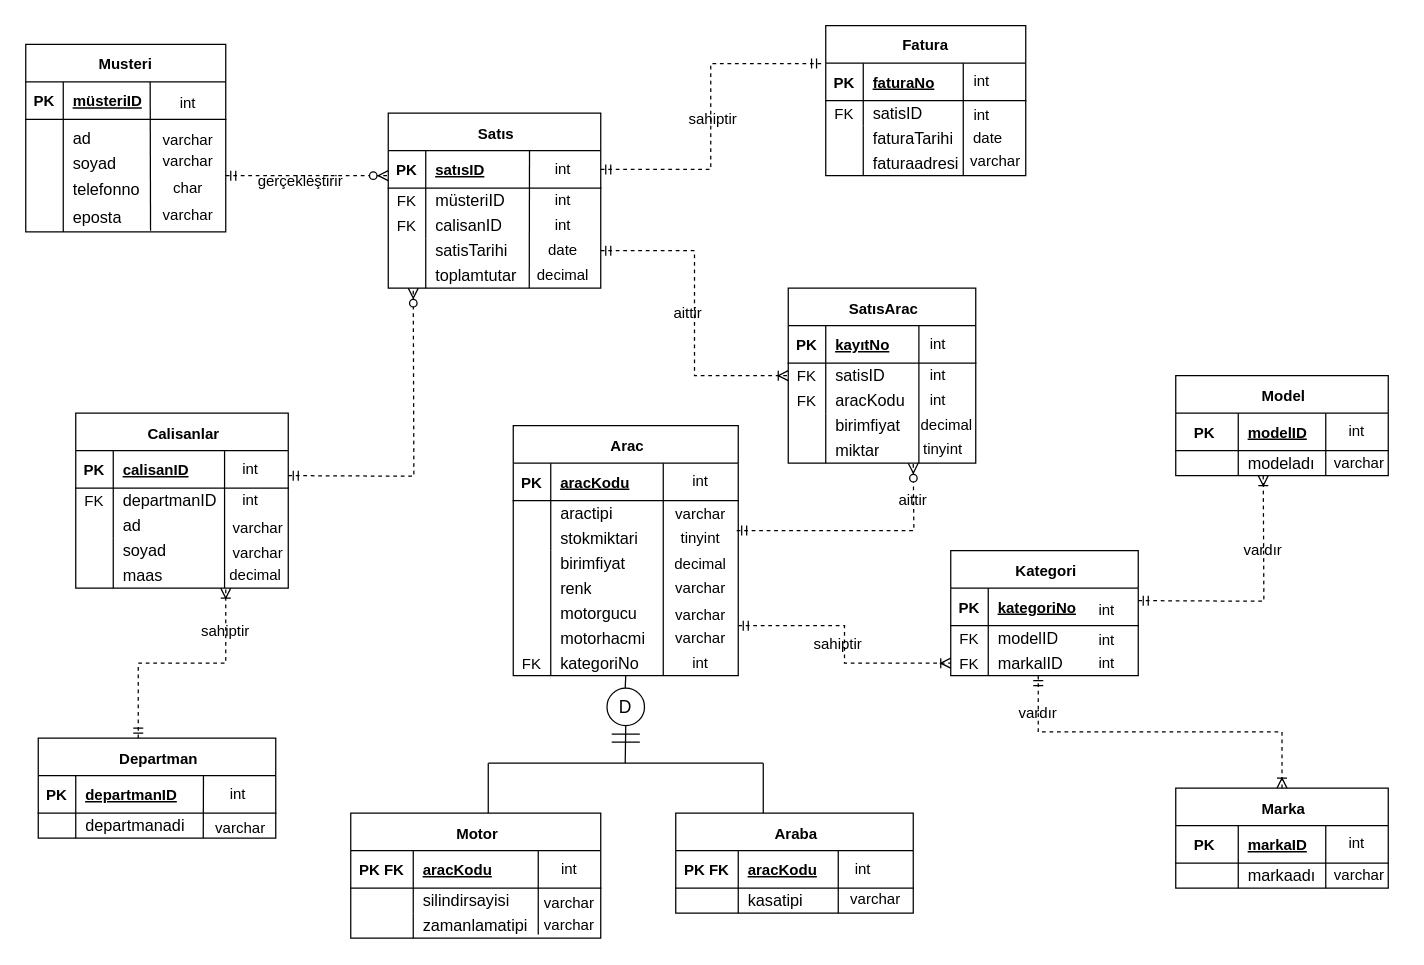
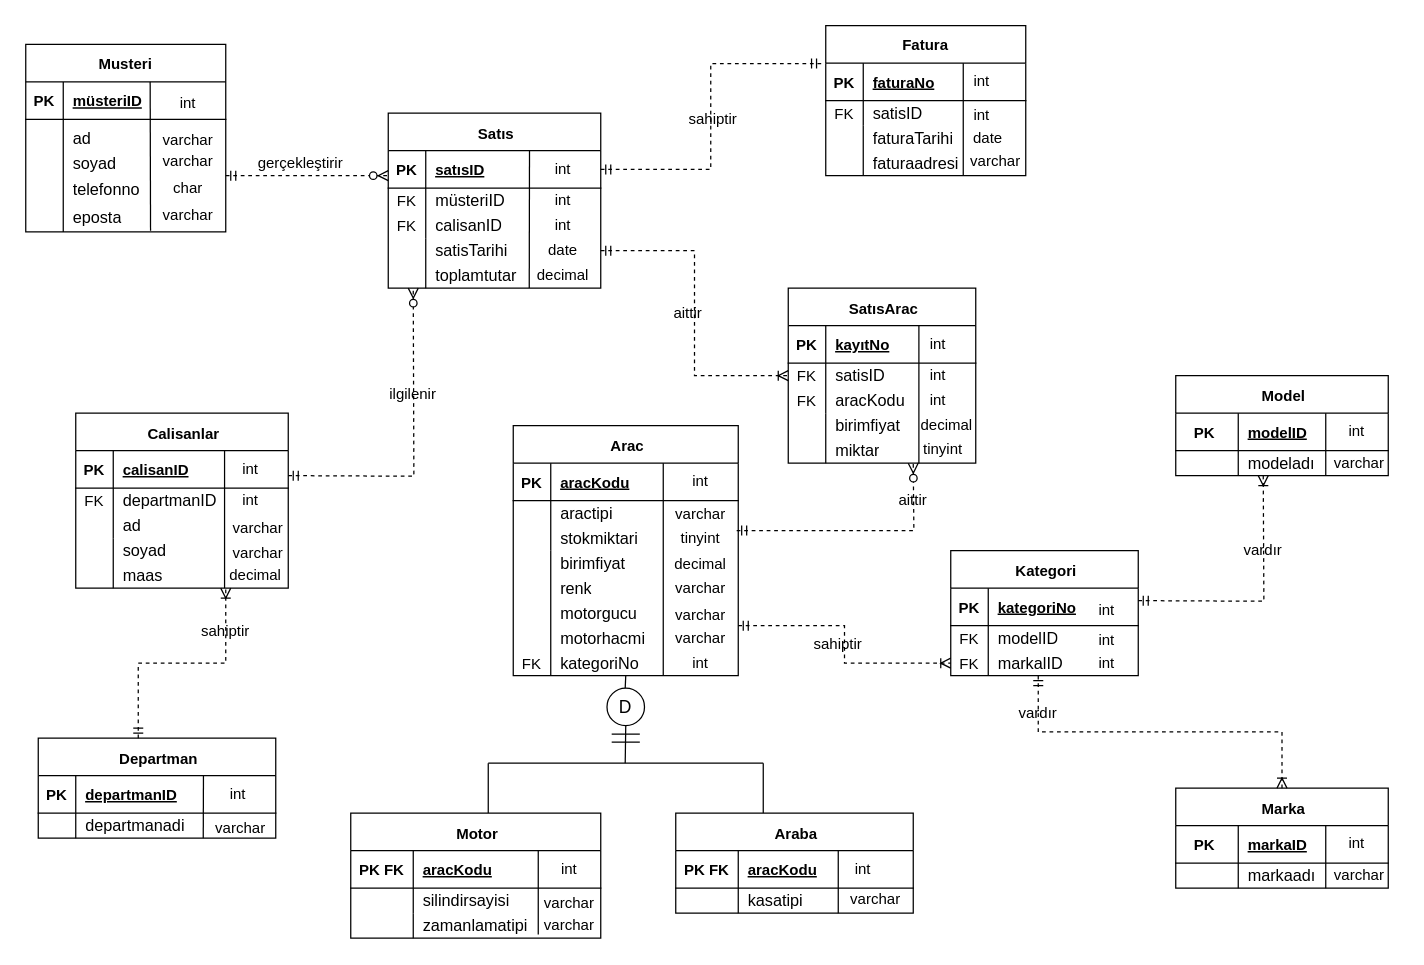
- <mxCell id="145" value="gerçekleştirir" style="text;html=1;align=center;verticalAlign=middle;whiteSpace=wrap;rounded=0;" vertex="1" parent="1"><mxGeometry x="210" y="130" width="60" height="30" as="geometry" /></mxCell>
+ <mxCell id="145" value="gerçekleştirir" style="text;html=1;align=center;verticalAlign=middle;whiteSpace=wrap;rounded=0;" vertex="1" parent="1"><mxGeometry x="210" y="115" width="60" height="30" as="geometry" /></mxCell>
+ <mxCell id="142" value="ilgilenir" style="text;html=1;align=center;verticalAlign=middle;whiteSpace=wrap;rounded=0;" vertex="1" parent="1"><mxGeometry x="300" y="300" width="60" height="30" as="geometry" /></mxCell>
